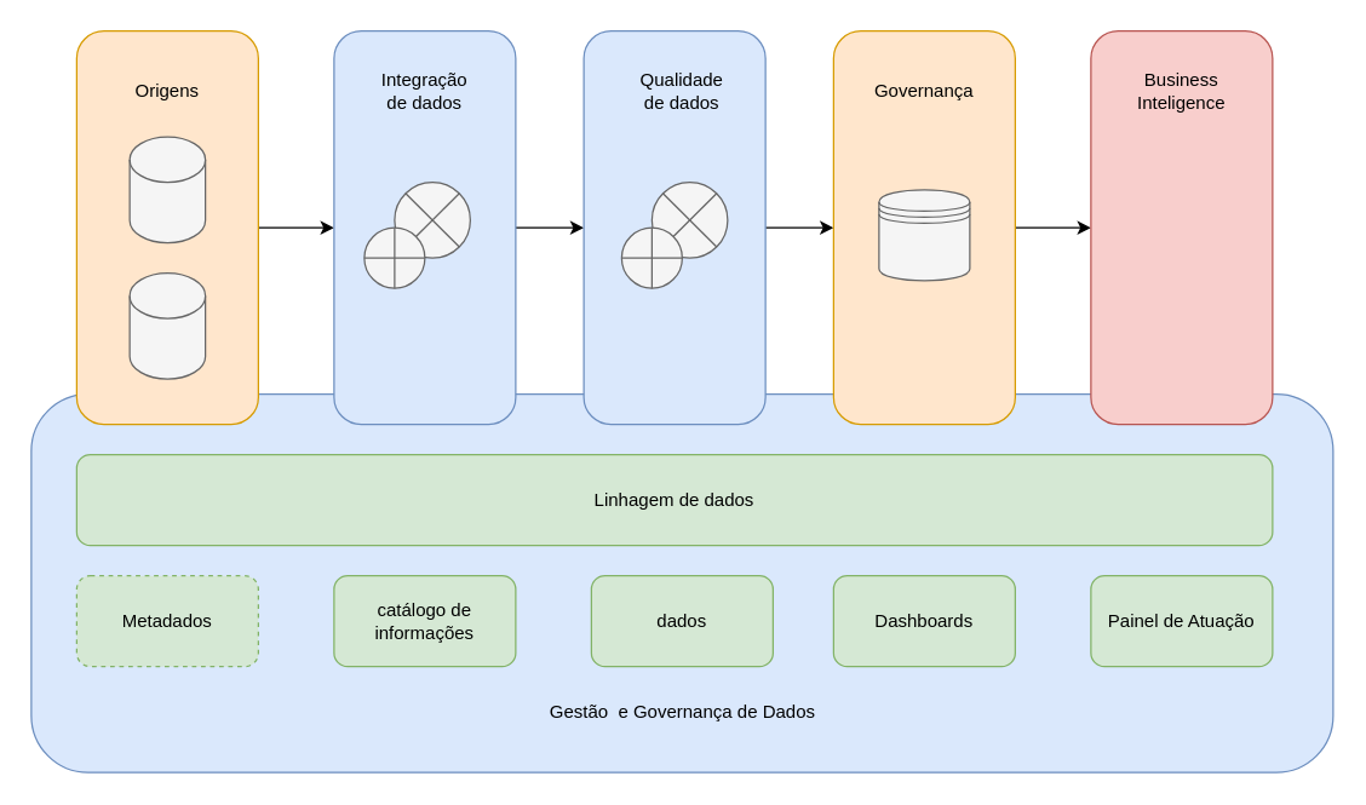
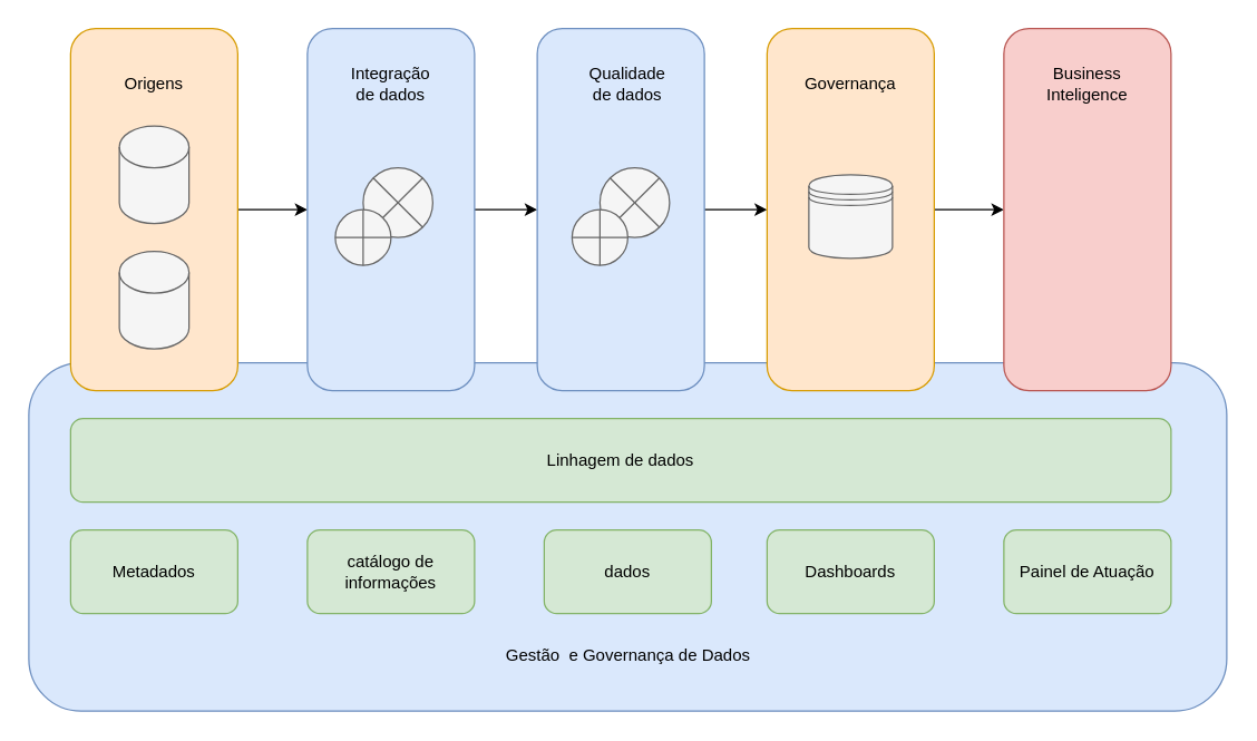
- <mxCell id="5" value="Metadados" style="rounded=1;whiteSpace=wrap;html=1;fillColor=#d5e8d4;strokeColor=#82b366;dashed=1;" vertex="1" parent="1"><mxGeometry y="380" width="120" height="60" as="geometry" x="50" /></mxCell>
+ <mxCell id="5" value="Metadados" style="rounded=1;whiteSpace=wrap;html=1;fillColor=#d5e8d4;strokeColor=#82b366;" vertex="1" parent="1"><mxGeometry y="380" width="120" height="60" as="geometry" x="50" /></mxCell>
